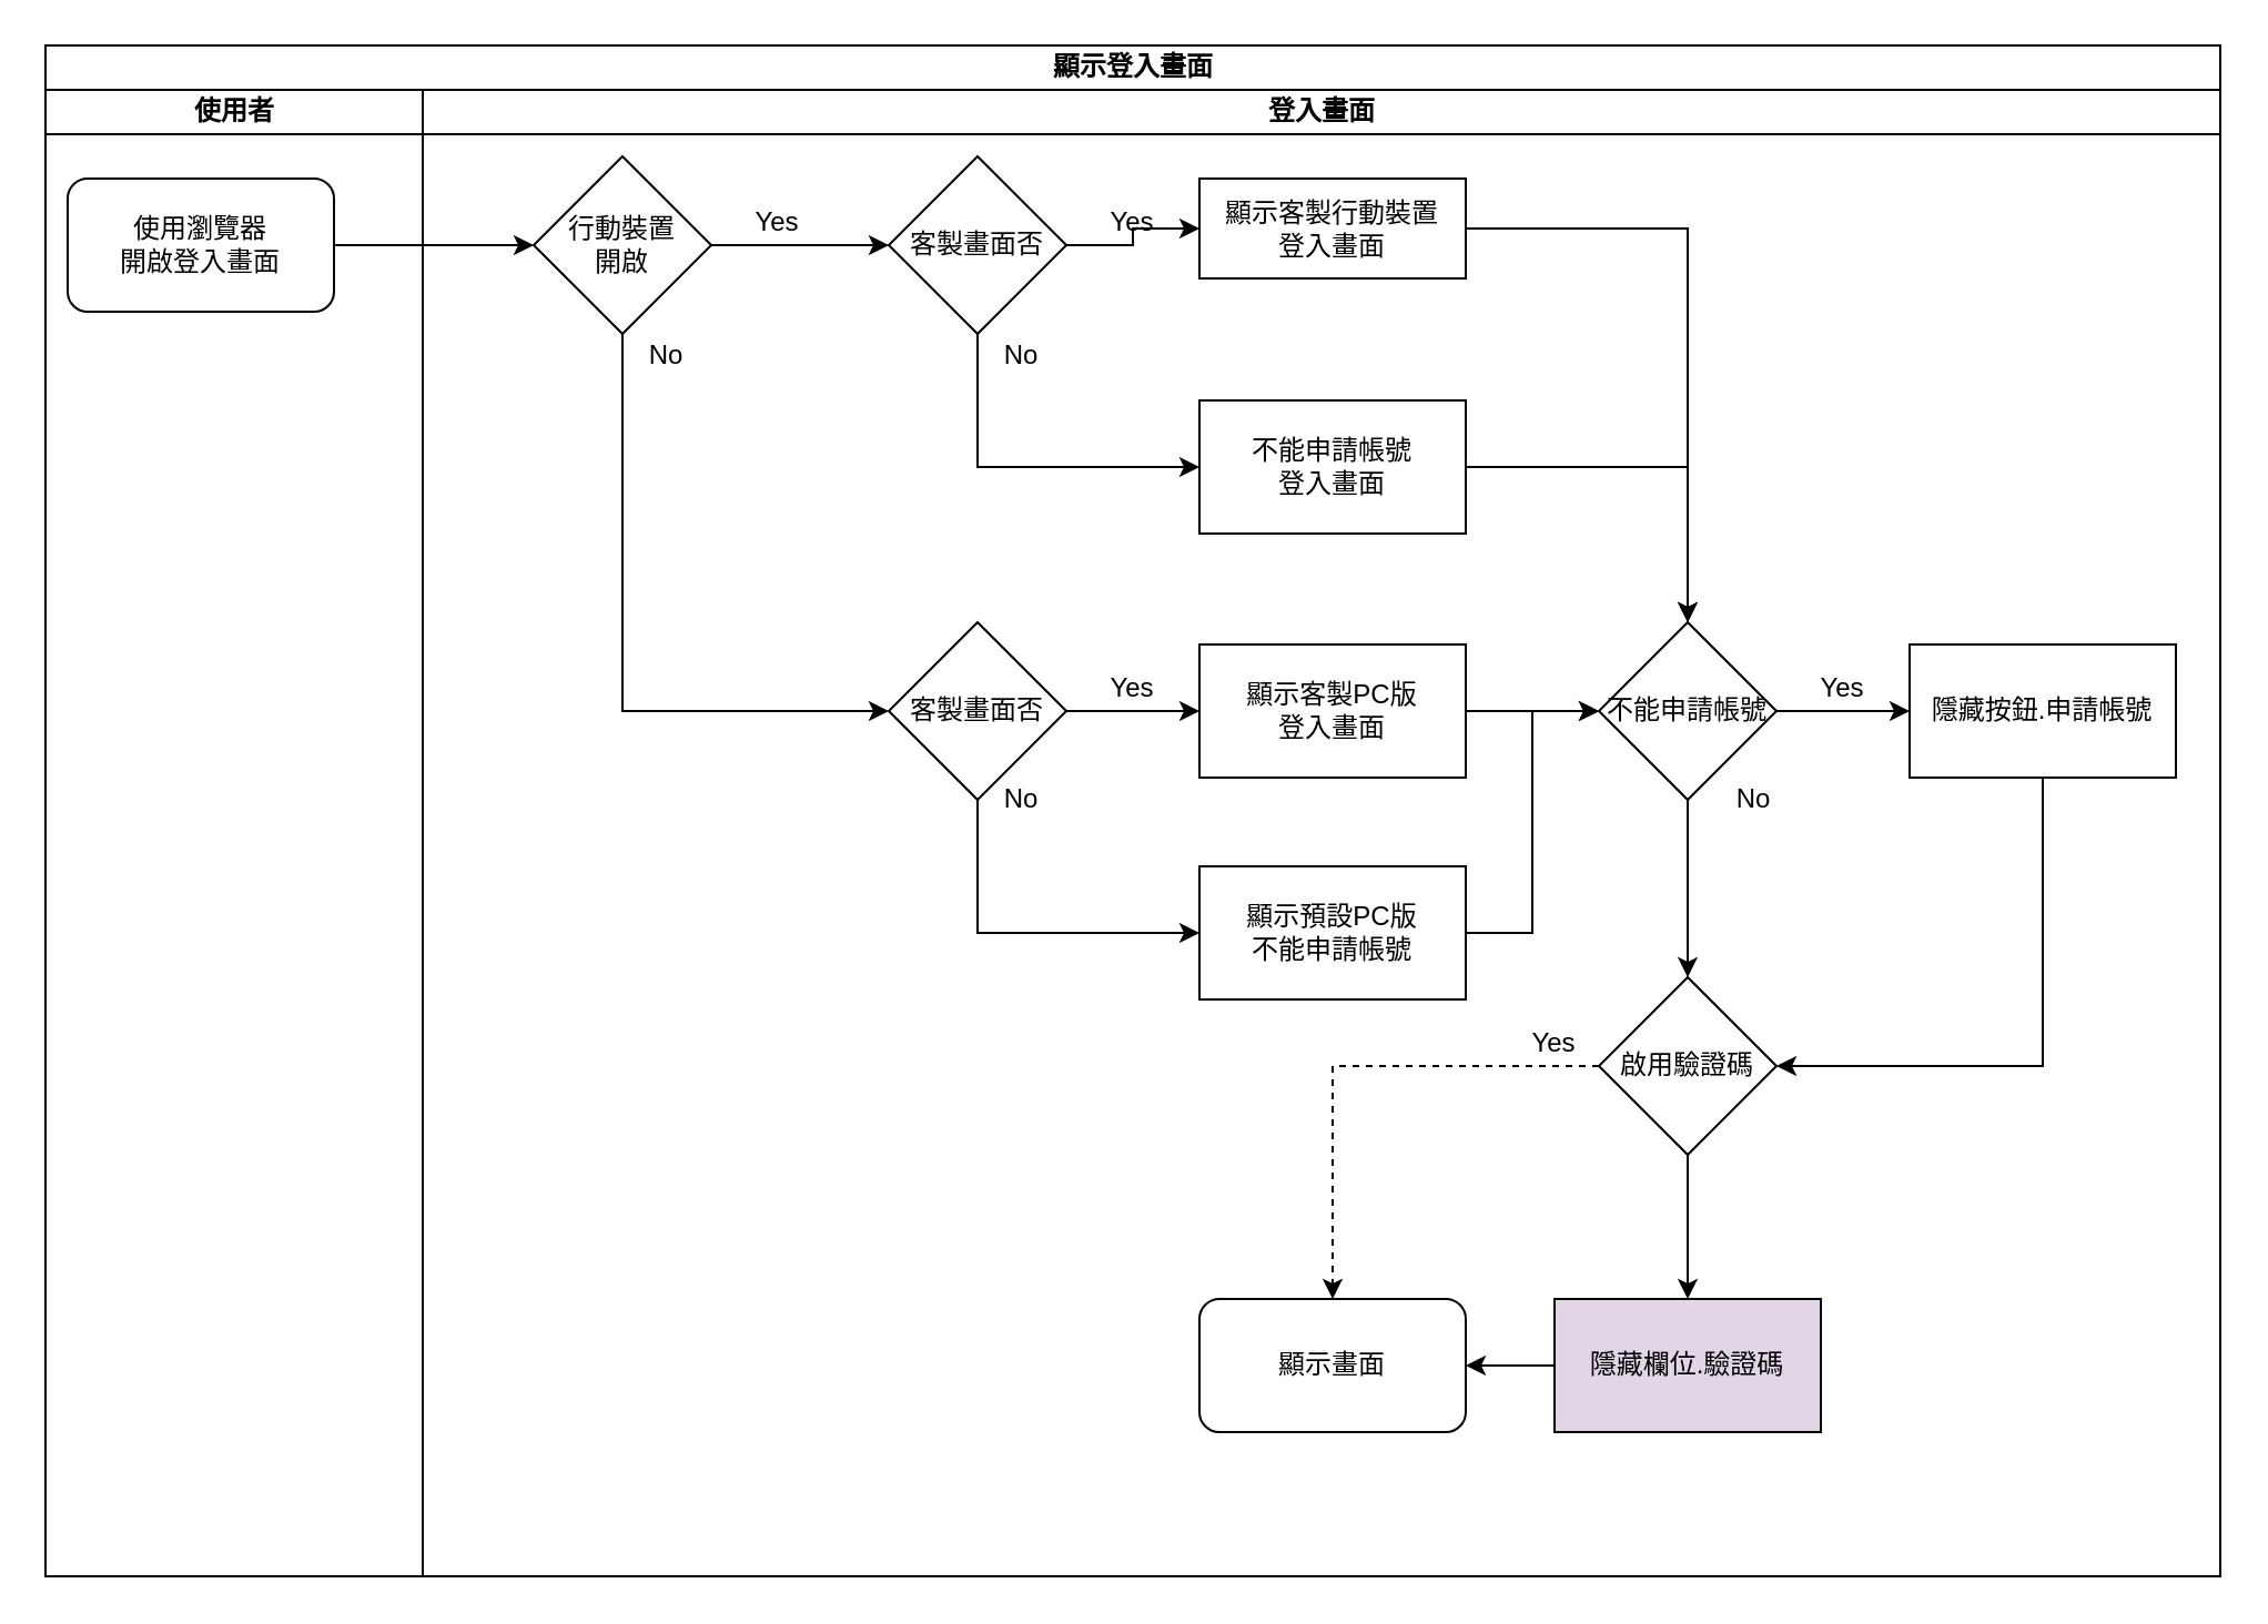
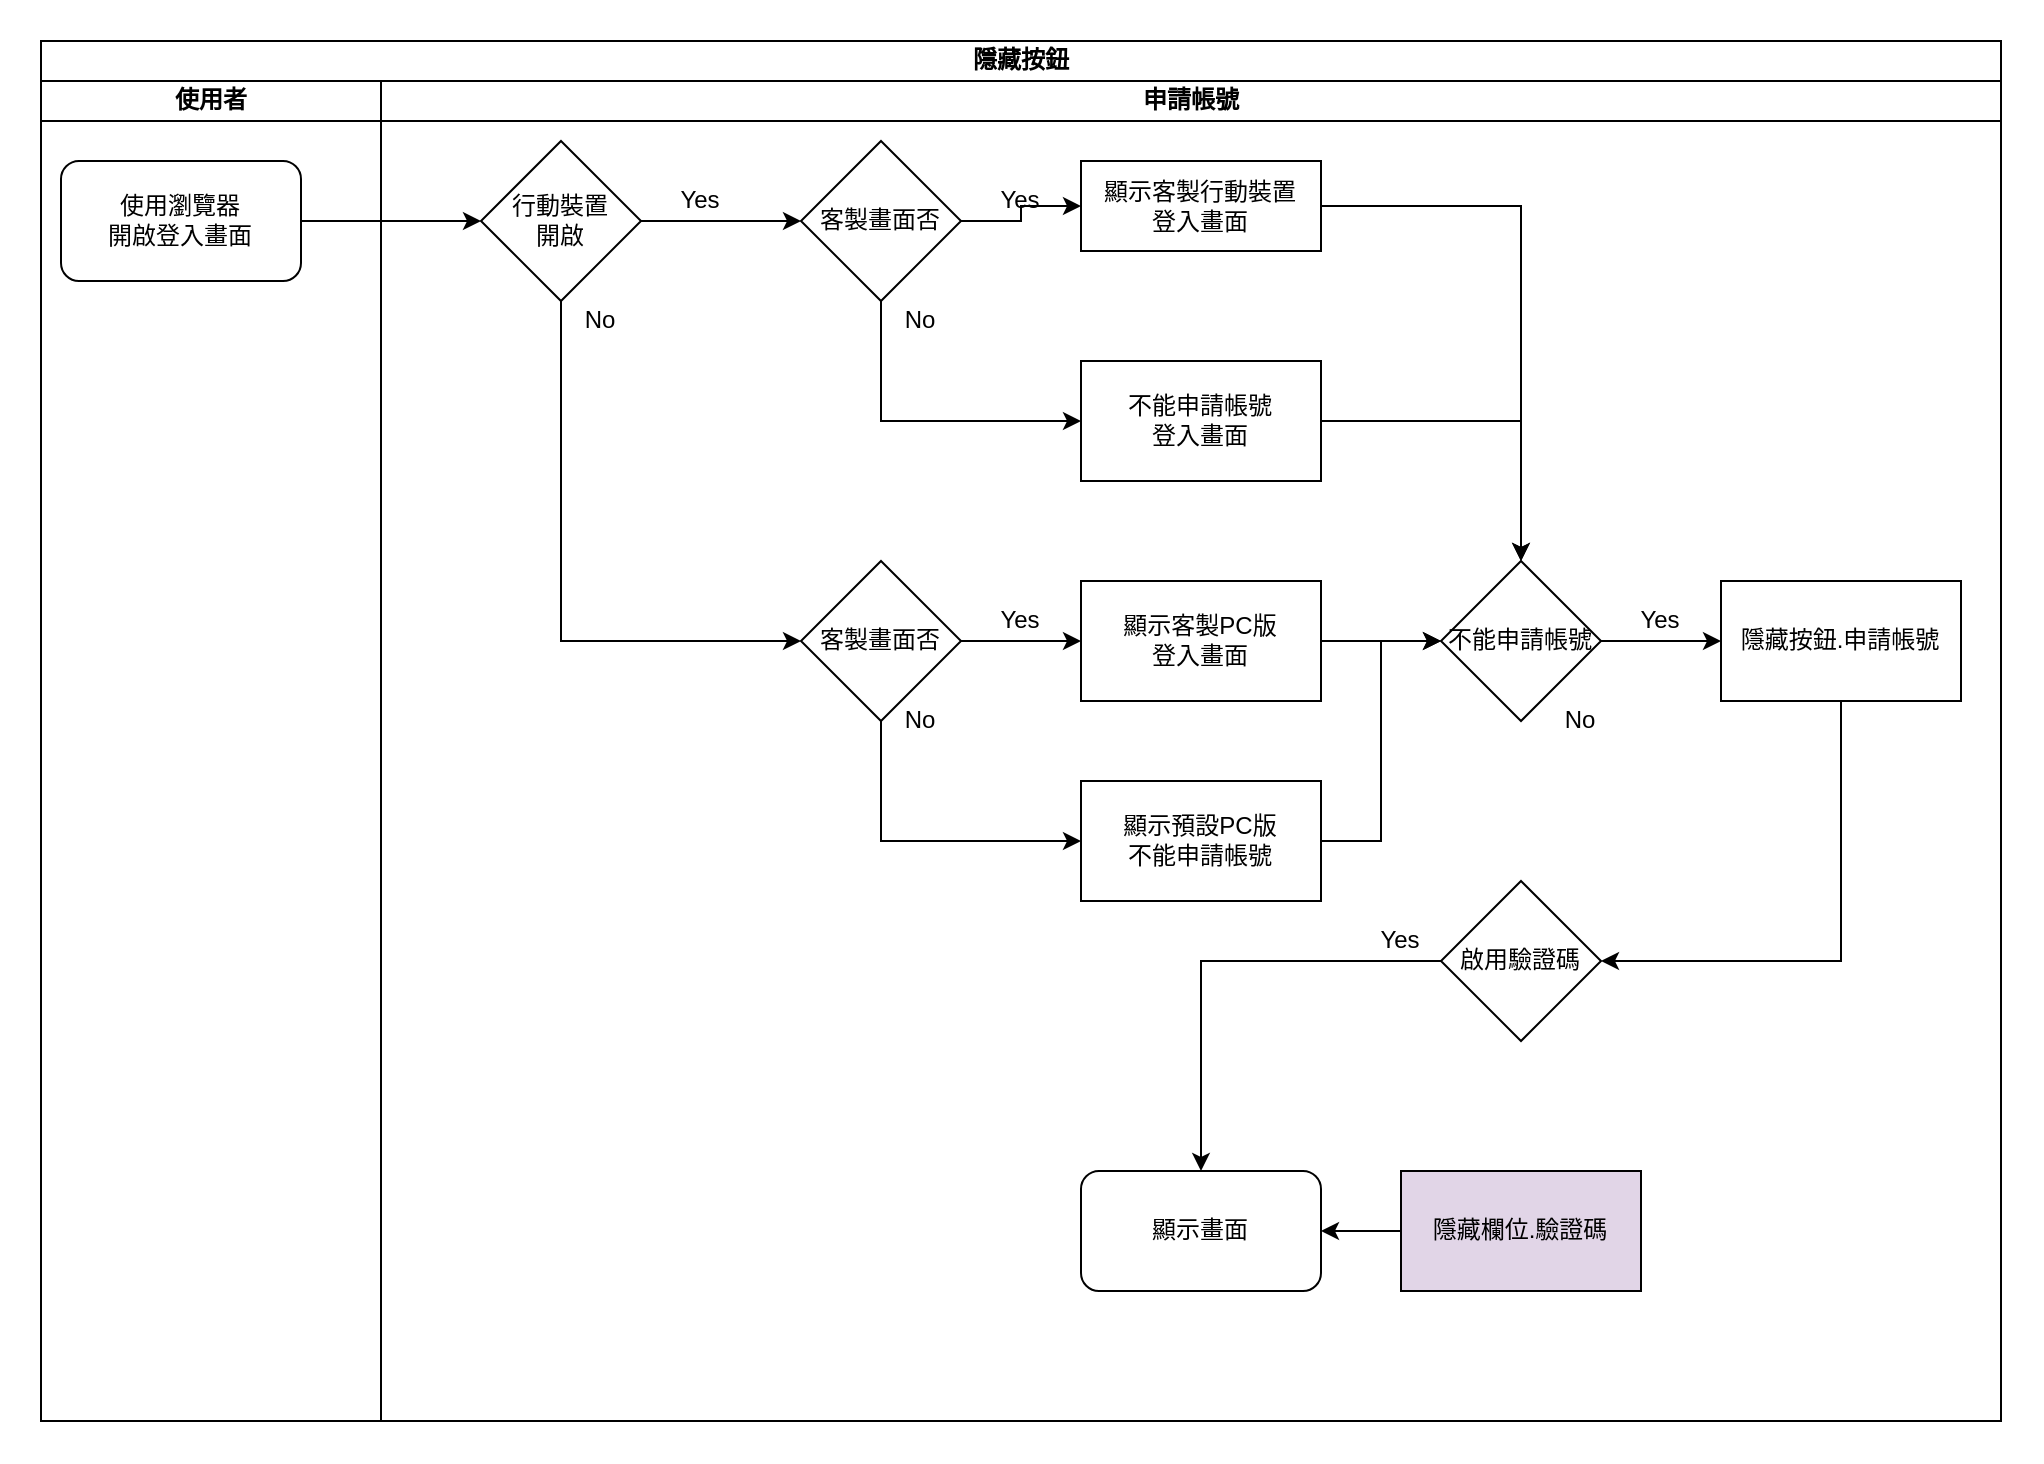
- <mxCell id="2" value="顯示登入畫面" style="swimlane;html=1;childLayout=stackLayout;resizeParent=1;resizeParentMax=0;startSize=20;" parent="1" vertex="1"><mxGeometry x="20" y="20" width="980" height="690" as="geometry" /></mxCell>
+ <mxCell id="2" value="隱藏按鈕" style="swimlane;html=1;childLayout=stackLayout;resizeParent=1;resizeParentMax=0;startSize=20;" parent="1" vertex="1"><mxGeometry x="20" y="20" width="980" height="690" as="geometry" /></mxCell>
- <mxCell id="6" value="登入畫面" style="swimlane;html=1;startSize=20;" parent="2" vertex="1"><mxGeometry x="170" y="20" width="810" height="670" as="geometry" /></mxCell>
+ <mxCell id="6" value="申請帳號" style="swimlane;html=1;startSize=20;" parent="2" vertex="1"><mxGeometry x="170" y="20" width="810" height="670" as="geometry" /></mxCell>
- <mxCell id="42" value="" style="edgeStyle=orthogonalEdgeStyle;rounded=0;orthogonalLoop=1;jettySize=auto;html=1;" edge="1" parent="1" source="32" target="41"><mxGeometry relative="1" as="geometry" /></mxCell>
- <mxCell id="39" style="edgeStyle=orthogonalEdgeStyle;rounded=0;orthogonalLoop=1;jettySize=auto;html=1;dashed=1;" edge="1" parent="1" source="41" target="25"><mxGeometry relative="1" as="geometry" /></mxCell>
+ <mxCell id="39" style="edgeStyle=orthogonalEdgeStyle;rounded=0;orthogonalLoop=1;jettySize=auto;html=1;" edge="1" parent="1" source="41" target="25"><mxGeometry relative="1" as="geometry" /></mxCell>
- <mxCell id="40" value="" style="edgeStyle=orthogonalEdgeStyle;rounded=0;orthogonalLoop=1;jettySize=auto;html=1;" edge="1" parent="1" source="41" target="28"><mxGeometry relative="1" as="geometry" /></mxCell>
